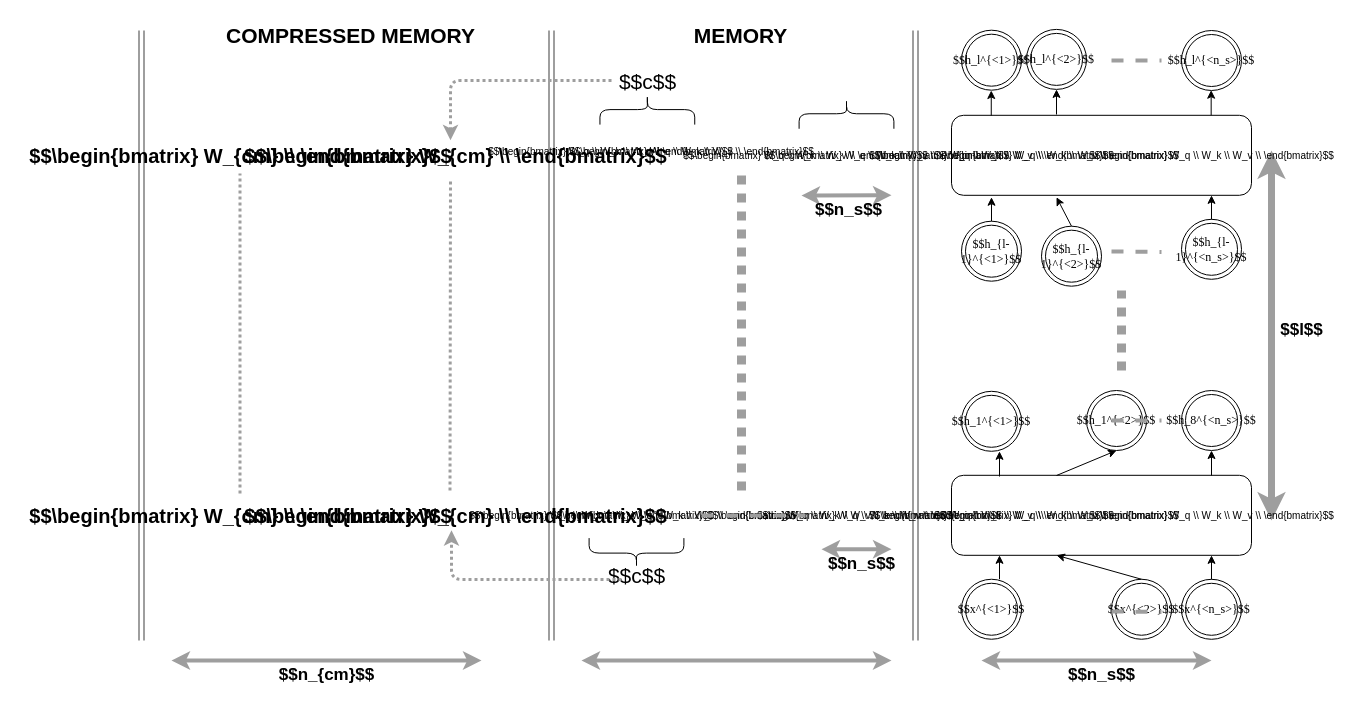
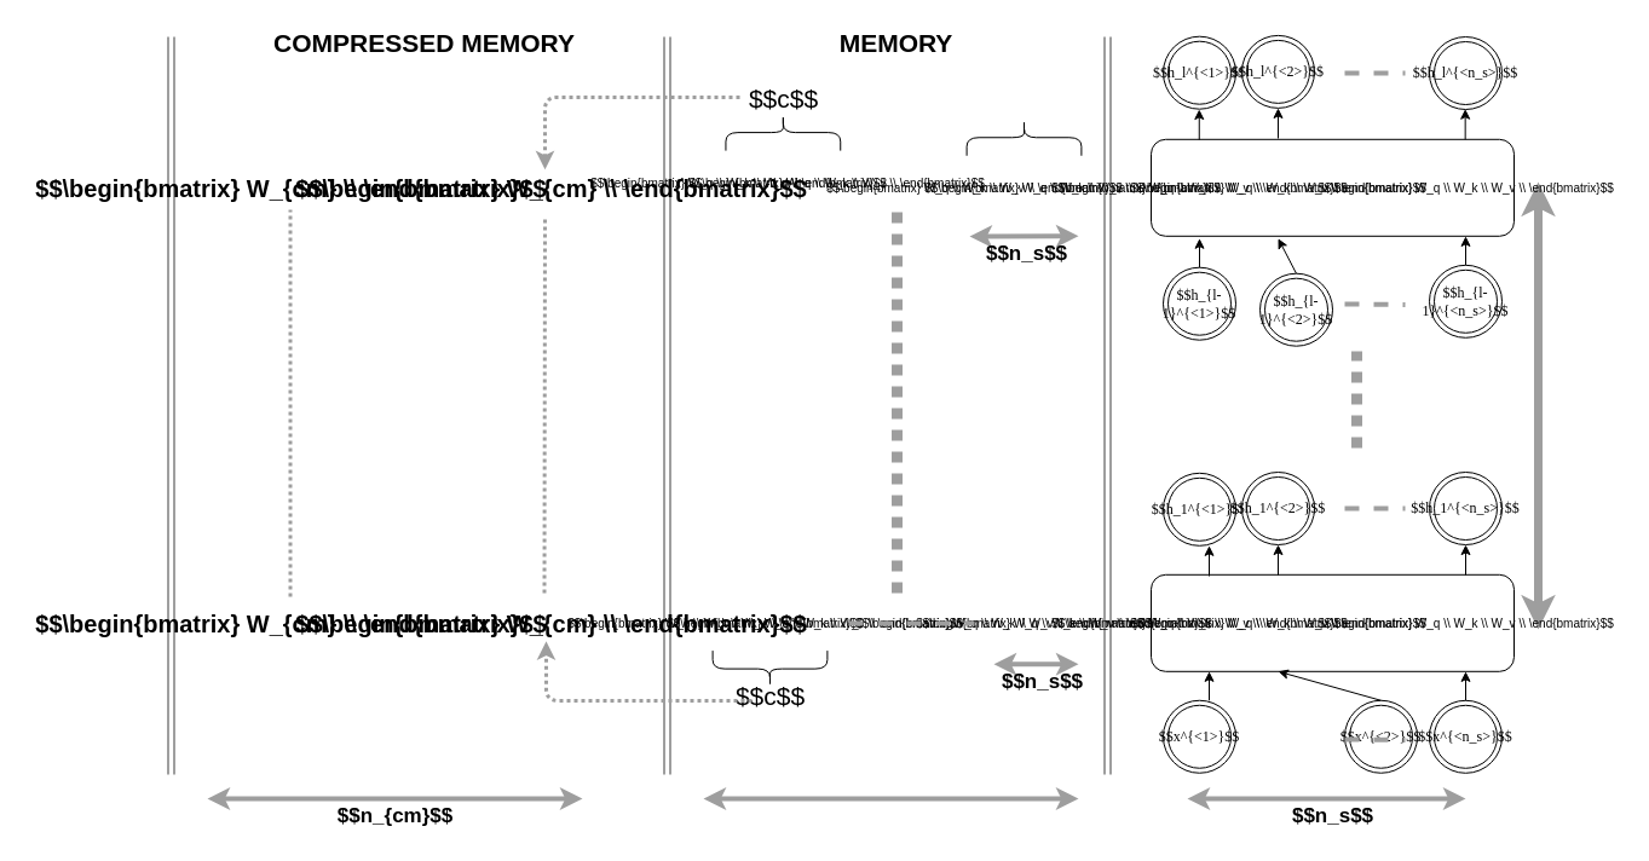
- <mxCell id="32" value="$$l$$" style="text;html=1;align=center;verticalAlign=middle;resizable=0;points=[];autosize=1;fontSize=17;fontStyle=1" vertex="1" parent="1"><mxGeometry x="1271" y="315" width="60" height="30" as="geometry" /></mxCell>
- <mxCell id="10" value="$$h_1^{&amp;lt;2&amp;gt;}$$" style="ellipse;shape=doubleEllipse;whiteSpace=wrap;html=1;aspect=fixed;rounded=1;fontFamily=Lucida Console;" vertex="1" parent="1"><mxGeometry x="1086" y="390" width="60" height="60" as="geometry" /></mxCell>
+ <mxCell id="10" value="$$h_1^{&amp;lt;2&amp;gt;}$$" style="ellipse;shape=doubleEllipse;whiteSpace=wrap;html=1;aspect=fixed;rounded=1;fontFamily=Lucida Console;" vertex="1" parent="1"><mxGeometry x="1026" y="390" width="60" height="60" as="geometry" /></mxCell>
- <mxCell id="13" value="$$h_8^{&amp;lt;n_s&amp;gt;}$$" style="ellipse;shape=doubleEllipse;whiteSpace=wrap;html=1;aspect=fixed;rounded=1;fontFamily=Lucida Console;" vertex="1" parent="1"><mxGeometry x="1181" y="390" width="60" height="60" as="geometry" /></mxCell>
+ <mxCell id="13" value="$$h_1^{&amp;lt;n_s&amp;gt;}$$" style="ellipse;shape=doubleEllipse;whiteSpace=wrap;html=1;aspect=fixed;rounded=1;fontFamily=Lucida Console;" vertex="1" parent="1"><mxGeometry x="1181" y="390" width="60" height="60" as="geometry" /></mxCell>
